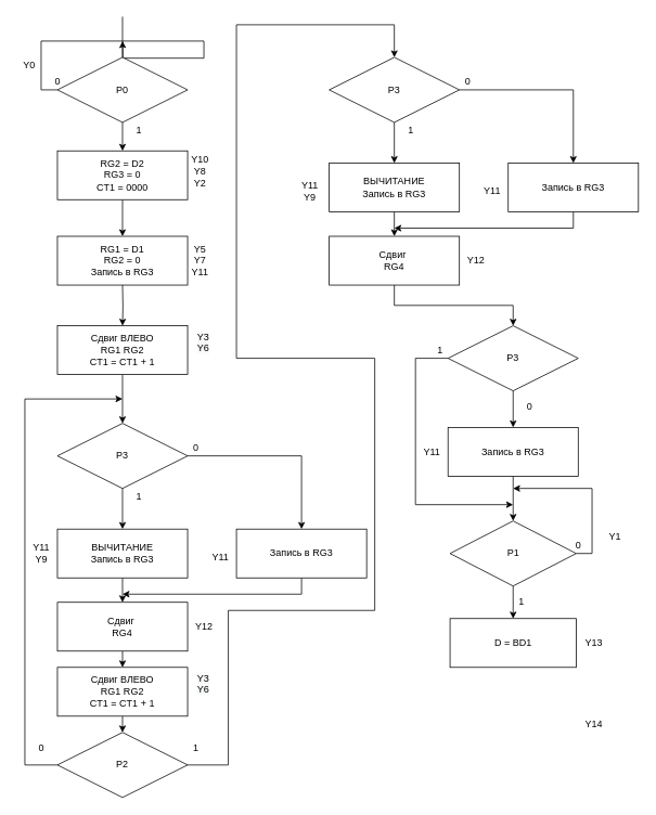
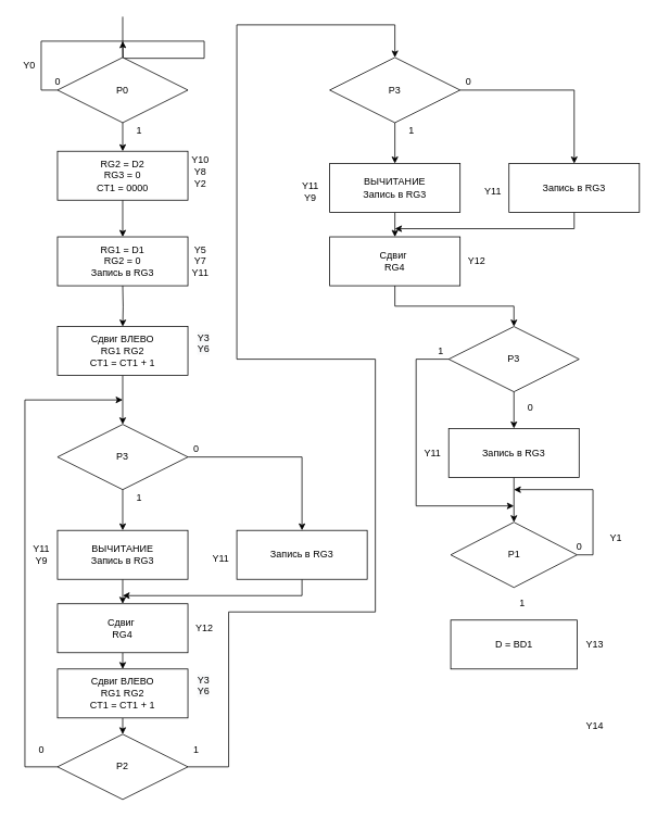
- <mxCell id="62" style="edgeStyle=orthogonalEdgeStyle;rounded=0;orthogonalLoop=1;jettySize=auto;html=1;exitX=0.5;exitY=1;exitDx=0;exitDy=0;entryX=0.5;entryY=0;entryDx=0;entryDy=0;" edge="1" parent="1" source="63" target="66"><mxGeometry relative="1" as="geometry" /></mxCell>
